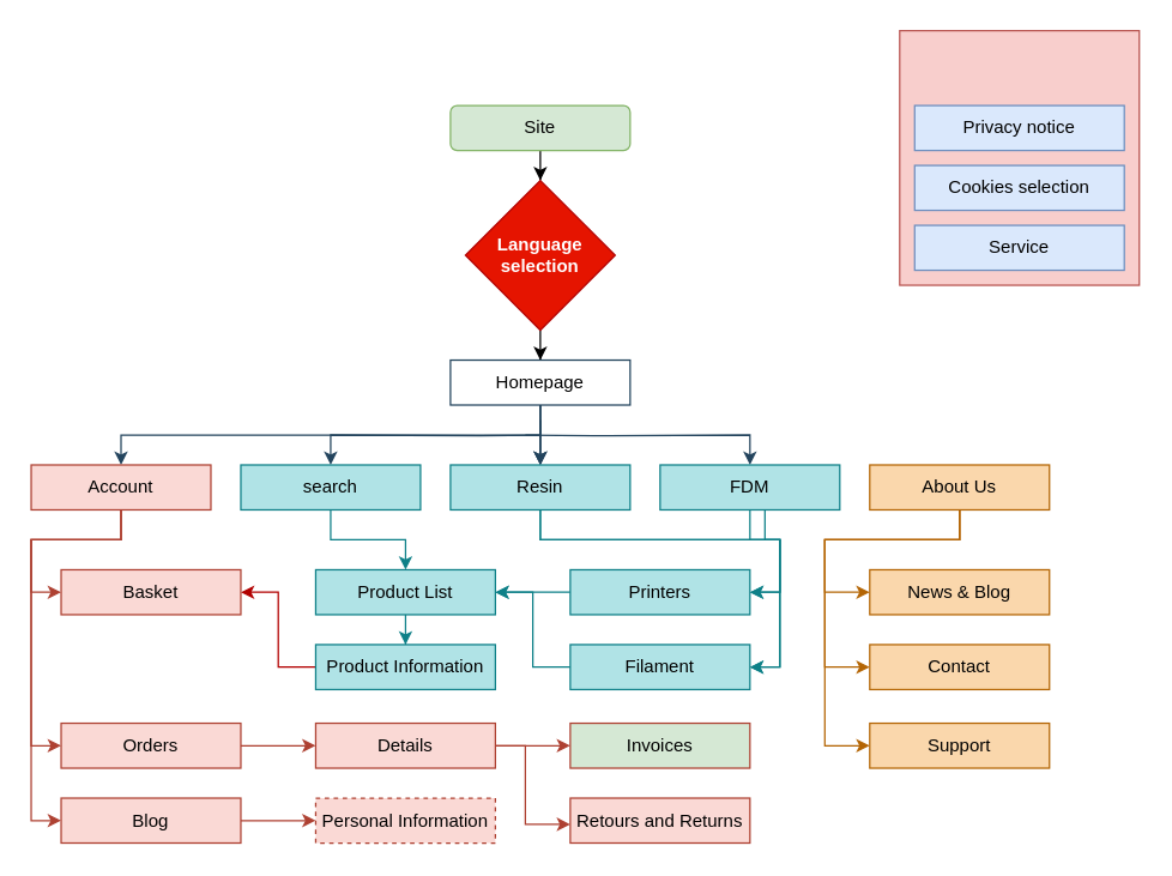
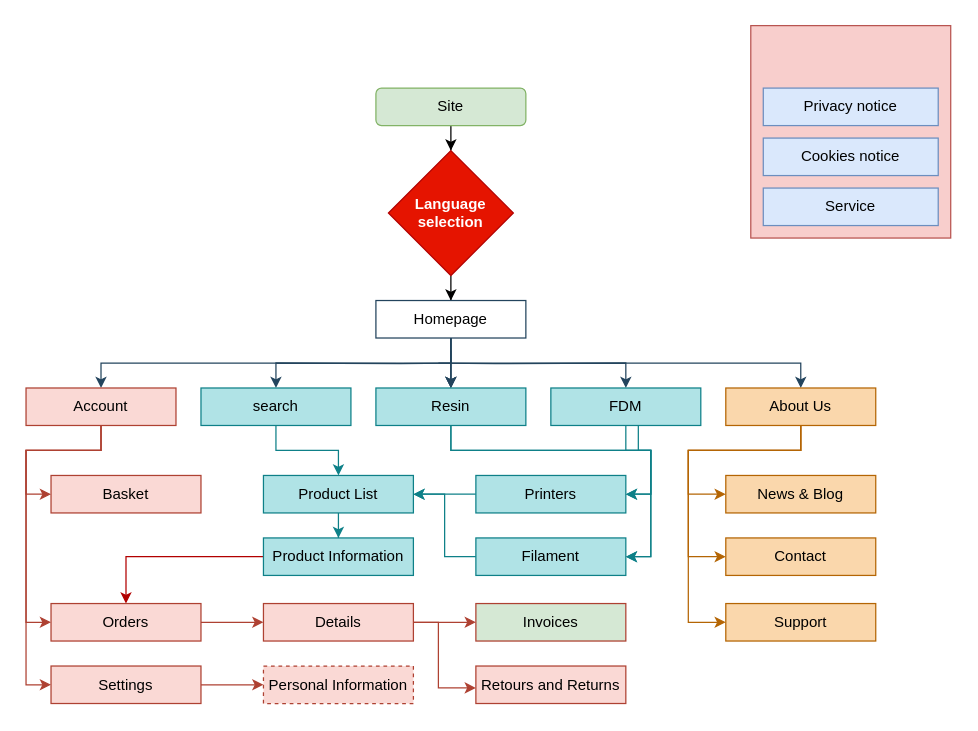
- <mxCell id="50" value="Cookies selection" style="whiteSpace=wrap;html=1;fillColor=#dae8fc;strokeColor=#6c8ebf;" vertex="1" parent="1"><mxGeometry x="610" y="110" width="140" height="30" as="geometry" /></mxCell>
+ <mxCell id="50" value="Cookies notice" style="whiteSpace=wrap;html=1;fillColor=#dae8fc;strokeColor=#6c8ebf;" vertex="1" parent="1"><mxGeometry x="610" y="110" width="140" height="30" as="geometry" /></mxCell>
+ <mxCell id="13" value="" style="edgeStyle=orthogonalEdgeStyle;rounded=0;orthogonalLoop=1;jettySize=auto;html=1;fillColor=#bac8d3;strokeColor=#23445d;entryX=0.5;entryY=0;entryDx=0;entryDy=0;" edge="1" parent="1" source="14" target="39"><mxGeometry relative="1" as="geometry"><Array as="points"><mxPoint x="360" y="290" /><mxPoint x="640" y="290" /></Array></mxGeometry></mxCell>
- <mxCell id="34" style="edgeStyle=orthogonalEdgeStyle;rounded=0;orthogonalLoop=1;jettySize=auto;html=1;entryX=1;entryY=0.5;entryDx=0;entryDy=0;fontColor=#FFFFFF;fillColor=#e51400;strokeColor=#B20000;" edge="1" parent="1" source="35" target="41"><mxGeometry relative="1" as="geometry" /></mxCell>
+ <mxCell id="34" style="edgeStyle=orthogonalEdgeStyle;rounded=0;orthogonalLoop=1;jettySize=auto;html=1;fontColor=#FFFFFF;fillColor=#e51400;strokeColor=#B20000;" edge="1" parent="1" source="35" target="45"><mxGeometry relative="1" as="geometry" /></mxCell>
- <mxCell id="53" value="Blog" style="whiteSpace=wrap;html=1;fillColor=#fad9d5;strokeColor=#ae4132;" vertex="1" parent="1"><mxGeometry x="40" y="532.5" width="120" height="30" as="geometry" /></mxCell>
+ <mxCell id="53" value="Settings" style="whiteSpace=wrap;html=1;fillColor=#fad9d5;strokeColor=#ae4132;" vertex="1" parent="1"><mxGeometry x="40" y="532.5" width="120" height="30" as="geometry" /></mxCell>
